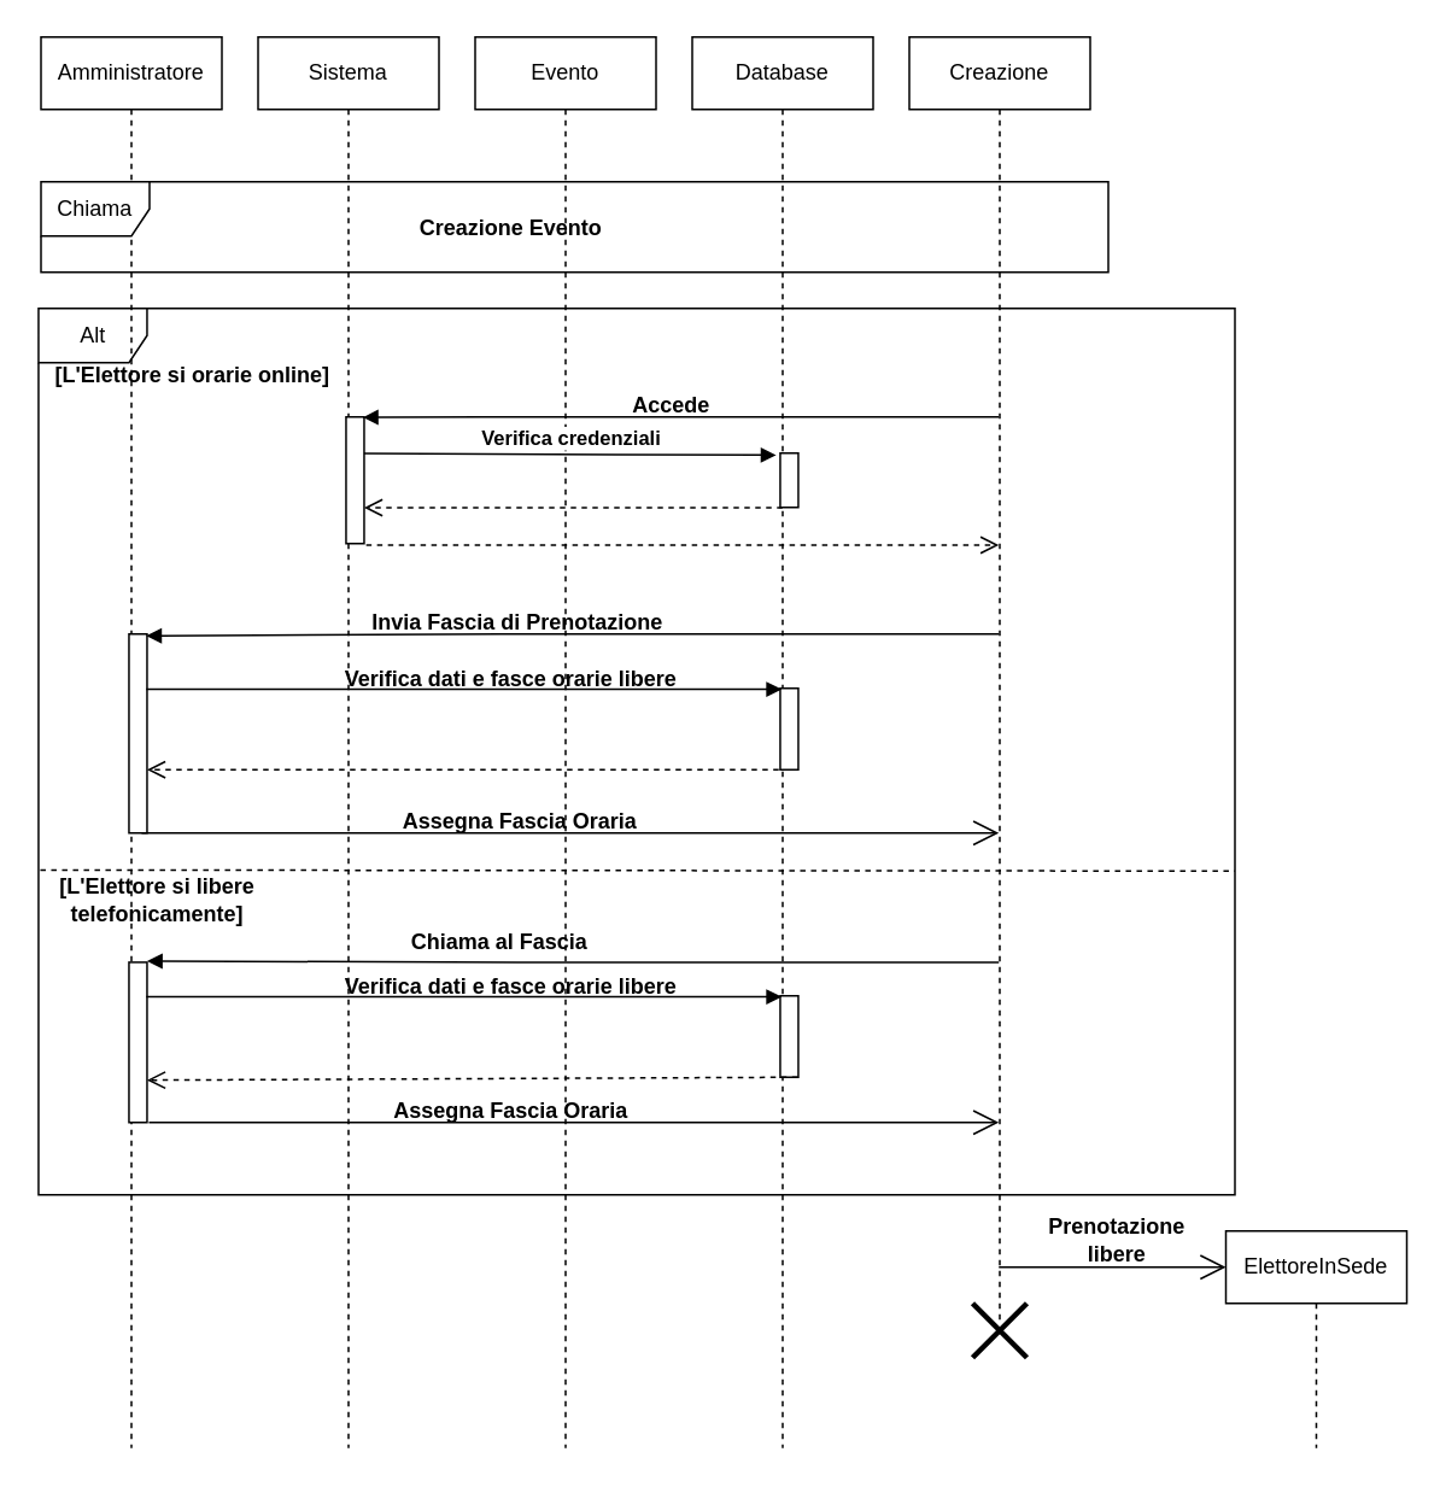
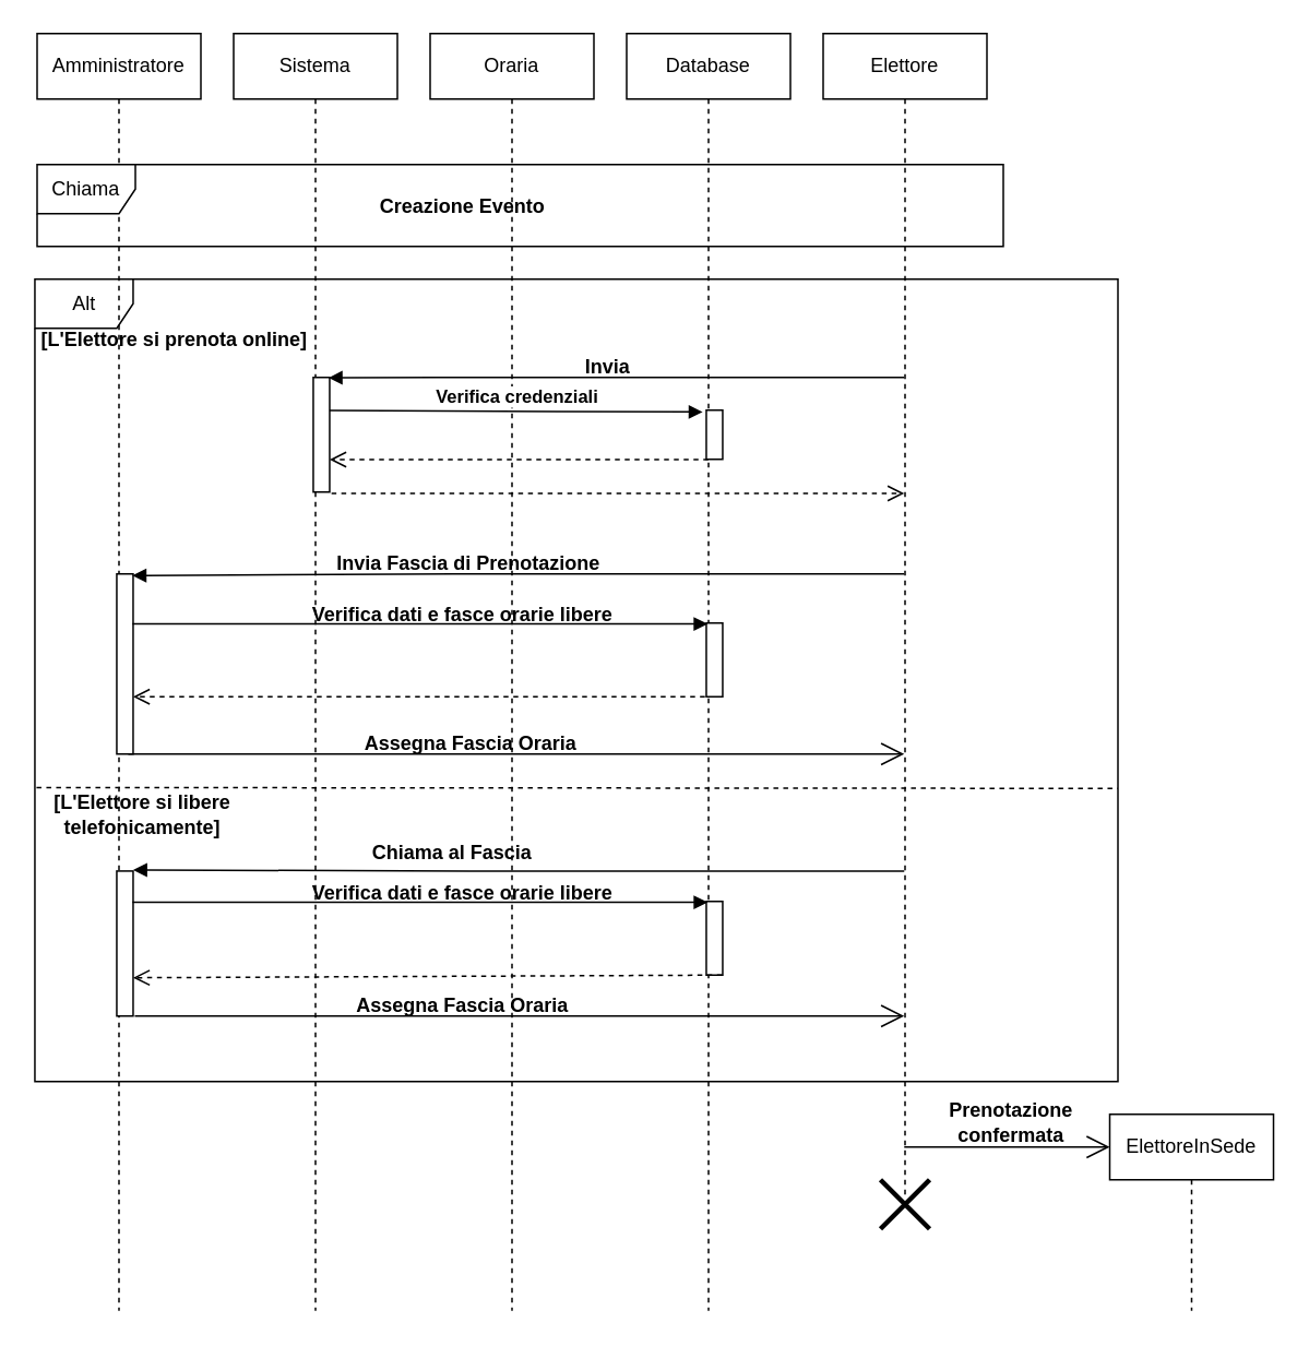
- <mxCell id="9" value="Evento" style="shape=umlLifeline;perimeter=lifelinePerimeter;whiteSpace=wrap;html=1;container=1;collapsible=0;recursiveResize=0;outlineConnect=0;" parent="1" vertex="1"><mxGeometry x="262" y="20" width="100" height="780" as="geometry" /></mxCell>
+ <mxCell id="9" value="Oraria" style="shape=umlLifeline;perimeter=lifelinePerimeter;whiteSpace=wrap;html=1;container=1;collapsible=0;recursiveResize=0;outlineConnect=0;" parent="1" vertex="1"><mxGeometry x="262" y="20" width="100" height="780" as="geometry" /></mxCell>
- <mxCell id="12" value="Creazione" style="shape=umlLifeline;perimeter=lifelinePerimeter;whiteSpace=wrap;html=1;container=1;collapsible=0;recursiveResize=0;outlineConnect=0;" parent="1" vertex="1"><mxGeometry x="502" y="20" width="100" height="710" as="geometry" /></mxCell>
+ <mxCell id="12" value="Elettore" style="shape=umlLifeline;perimeter=lifelinePerimeter;whiteSpace=wrap;html=1;container=1;collapsible=0;recursiveResize=0;outlineConnect=0;" parent="1" vertex="1"><mxGeometry x="502" y="20" width="100" height="710" as="geometry" /></mxCell>
- <mxCell id="32" value="&lt;b&gt;[L'Elettore si orarie online]&lt;/b&gt;" style="text;html=1;strokeColor=none;fillColor=none;align=center;verticalAlign=middle;whiteSpace=wrap;rounded=0;" parent="1" vertex="1"><mxGeometry x="20.64" y="200" width="170" height="14" as="geometry" /></mxCell>
+ <mxCell id="32" value="&lt;b&gt;[L'Elettore si prenota online]&lt;/b&gt;" style="text;html=1;strokeColor=none;fillColor=none;align=center;verticalAlign=middle;whiteSpace=wrap;rounded=0;" parent="1" vertex="1"><mxGeometry x="20.64" y="200" width="170" height="14" as="geometry" /></mxCell>
- <mxCell id="14" value="Accede" style="text;align=center;fontStyle=1;verticalAlign=middle;spacingLeft=3;spacingRight=3;strokeColor=none;rotatable=0;points=[[0,0.5],[1,0.5]];portConstraint=eastwest;" parent="1" vertex="1"><mxGeometry x="335.64" y="210" width="70" height="26" as="geometry" /></mxCell>
+ <mxCell id="14" value="Invia" style="text;align=center;fontStyle=1;verticalAlign=middle;spacingLeft=3;spacingRight=3;strokeColor=none;rotatable=0;points=[[0,0.5],[1,0.5]];portConstraint=eastwest;" parent="1" vertex="1"><mxGeometry x="335.64" y="210" width="70" height="26" as="geometry" /></mxCell>
- <mxCell id="40" value="&lt;b&gt;Prenotazione libere&lt;/b&gt;" style="text;html=1;strokeColor=none;fillColor=none;align=center;verticalAlign=middle;whiteSpace=wrap;rounded=0;" parent="1" vertex="1"><mxGeometry x="562" y="680" width="110" height="10" as="geometry" /></mxCell>
+ <mxCell id="40" value="&lt;b&gt;Prenotazione confermata&lt;/b&gt;" style="text;html=1;strokeColor=none;fillColor=none;align=center;verticalAlign=middle;whiteSpace=wrap;rounded=0;" parent="1" vertex="1"><mxGeometry x="562" y="680" width="110" height="10" as="geometry" /></mxCell>
